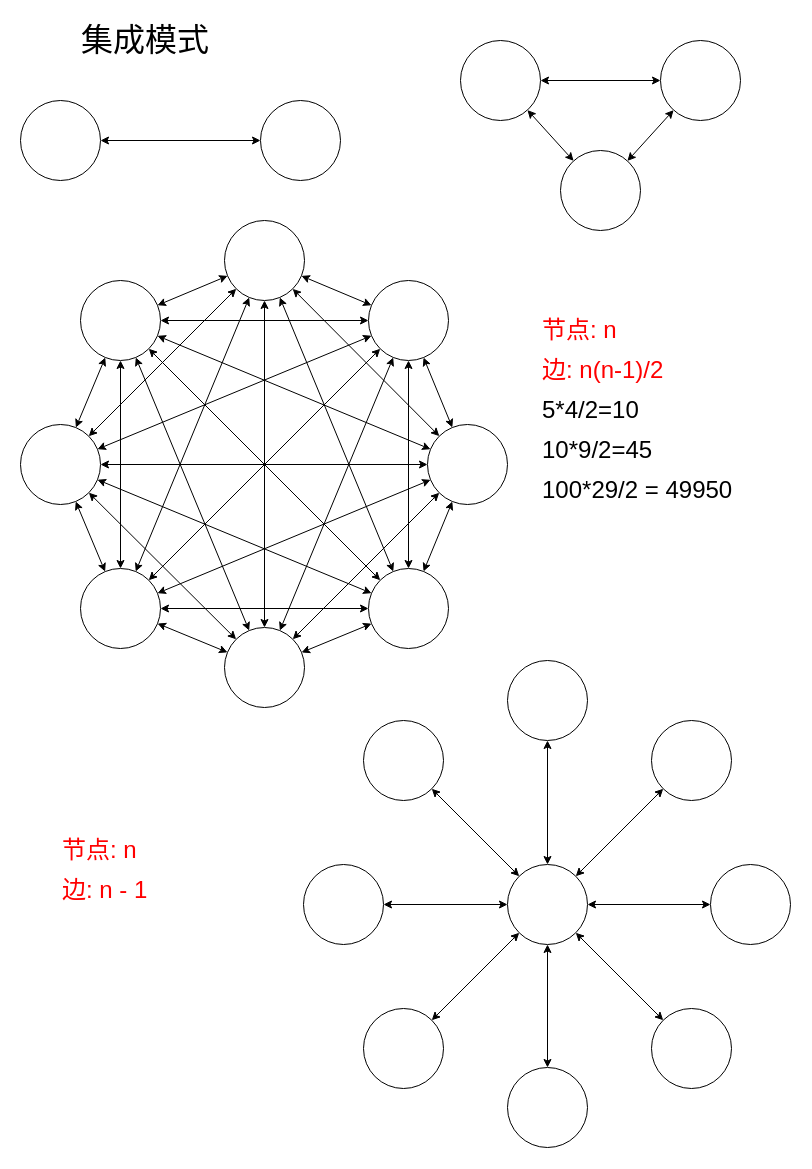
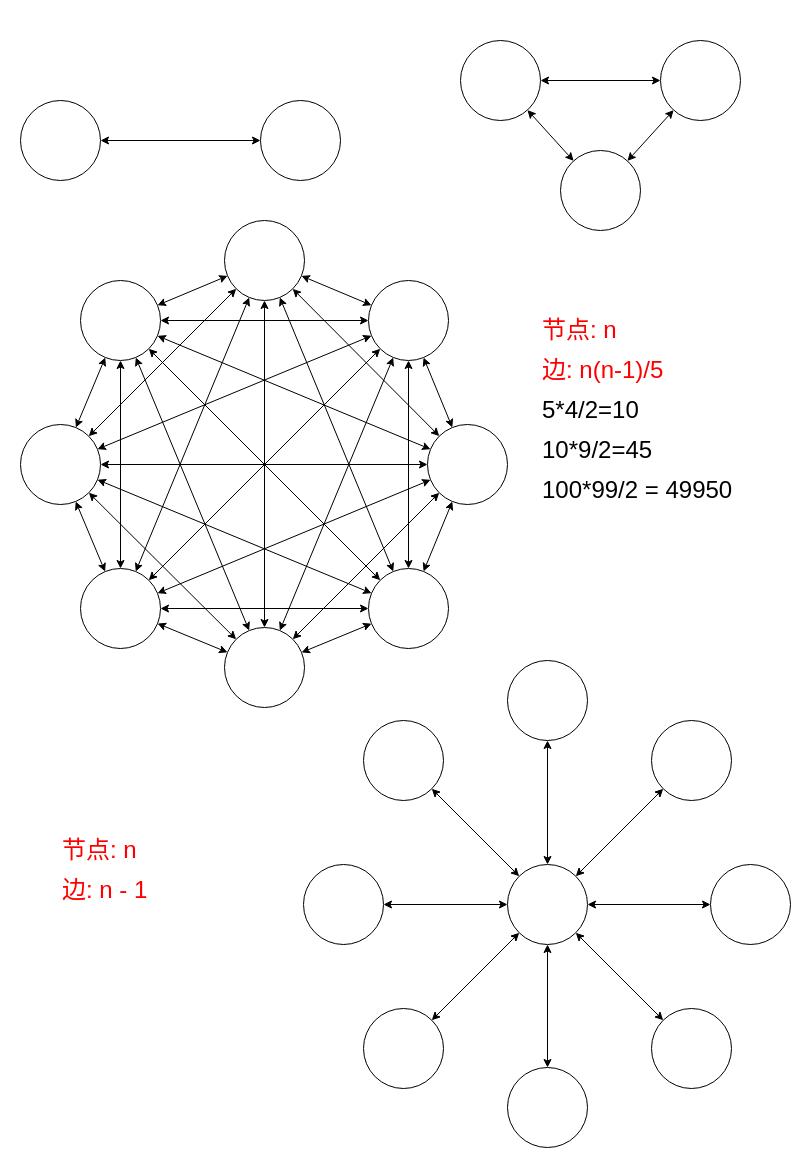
- <mxCell id="71" value="集成模式" style="text;html=1;strokeColor=none;fillColor=none;align=center;verticalAlign=middle;whiteSpace=wrap;rounded=0;fontSize=32;fontColor=#000000;" parent="1" vertex="1"><mxGeometry x="20" y="20" width="250" height="40" as="geometry" /></mxCell>
- <mxCell id="38" value="边: n(n-1)/2" style="text;html=1;strokeColor=none;fillColor=none;align=left;verticalAlign=middle;whiteSpace=wrap;rounded=0;fontSize=24;fontColor=#FF0000;" parent="1" vertex="1"><mxGeometry x="540" y="360" width="130" height="20" as="geometry" /></mxCell>
+ <mxCell id="38" value="边: n(n-1)/5" style="text;html=1;strokeColor=none;fillColor=none;align=left;verticalAlign=middle;whiteSpace=wrap;rounded=0;fontSize=24;fontColor=#FF0000;" parent="1" vertex="1"><mxGeometry x="540" y="360" width="130" height="20" as="geometry" /></mxCell>
- <mxCell id="48" value="100*29/2 = 49950" style="text;html=1;strokeColor=none;fillColor=none;align=left;verticalAlign=middle;whiteSpace=wrap;rounded=0;fontSize=24;" parent="1" vertex="1"><mxGeometry x="540" y="480" width="250" height="20" as="geometry" /></mxCell>
+ <mxCell id="48" value="100*99/2 = 49950" style="text;html=1;strokeColor=none;fillColor=none;align=left;verticalAlign=middle;whiteSpace=wrap;rounded=0;fontSize=24;" parent="1" vertex="1"><mxGeometry x="540" y="480" width="250" height="20" as="geometry" /></mxCell>
